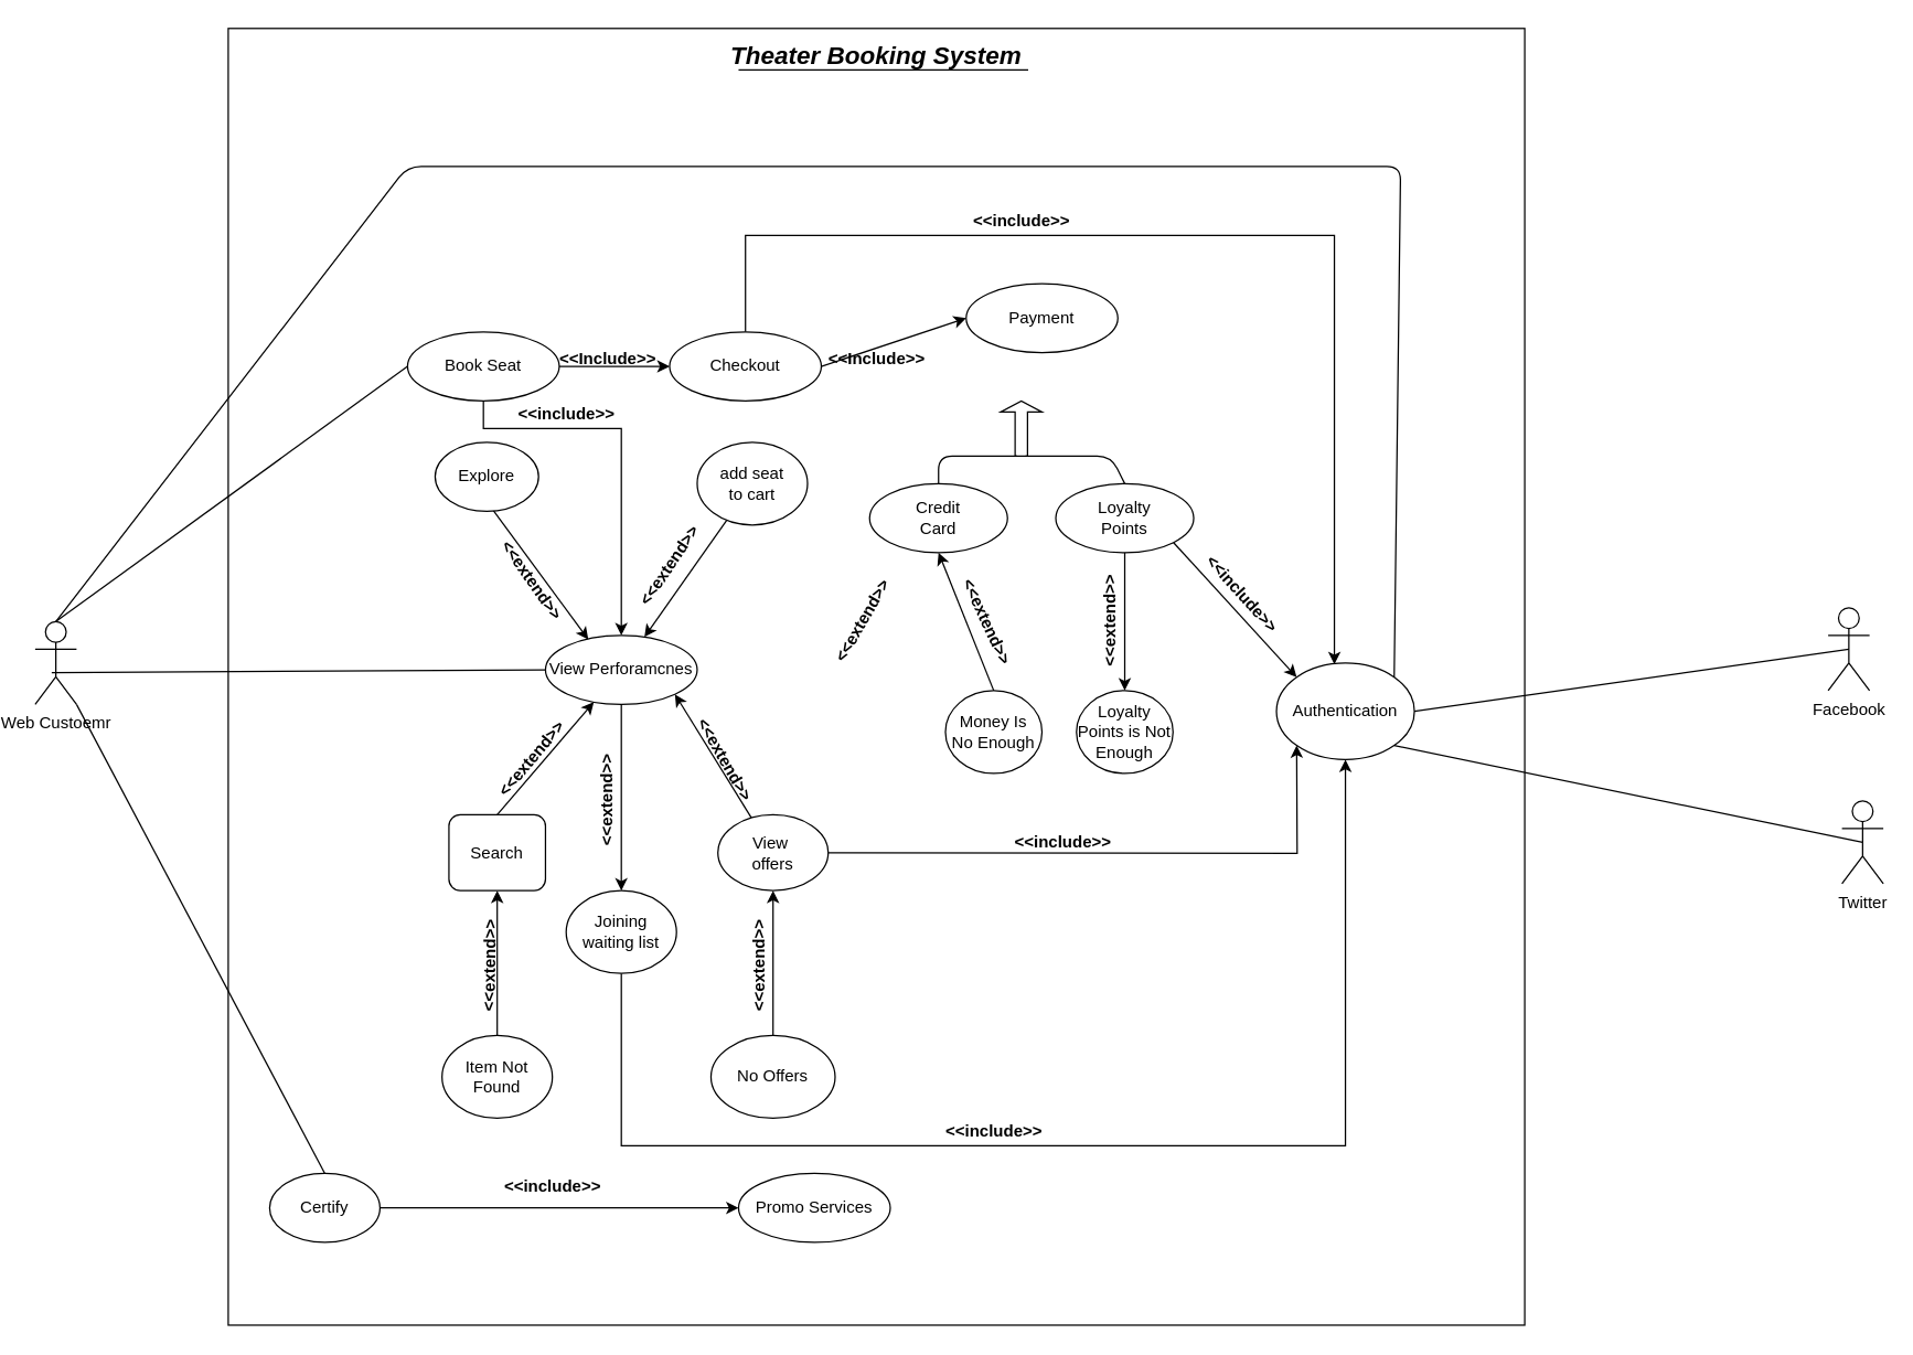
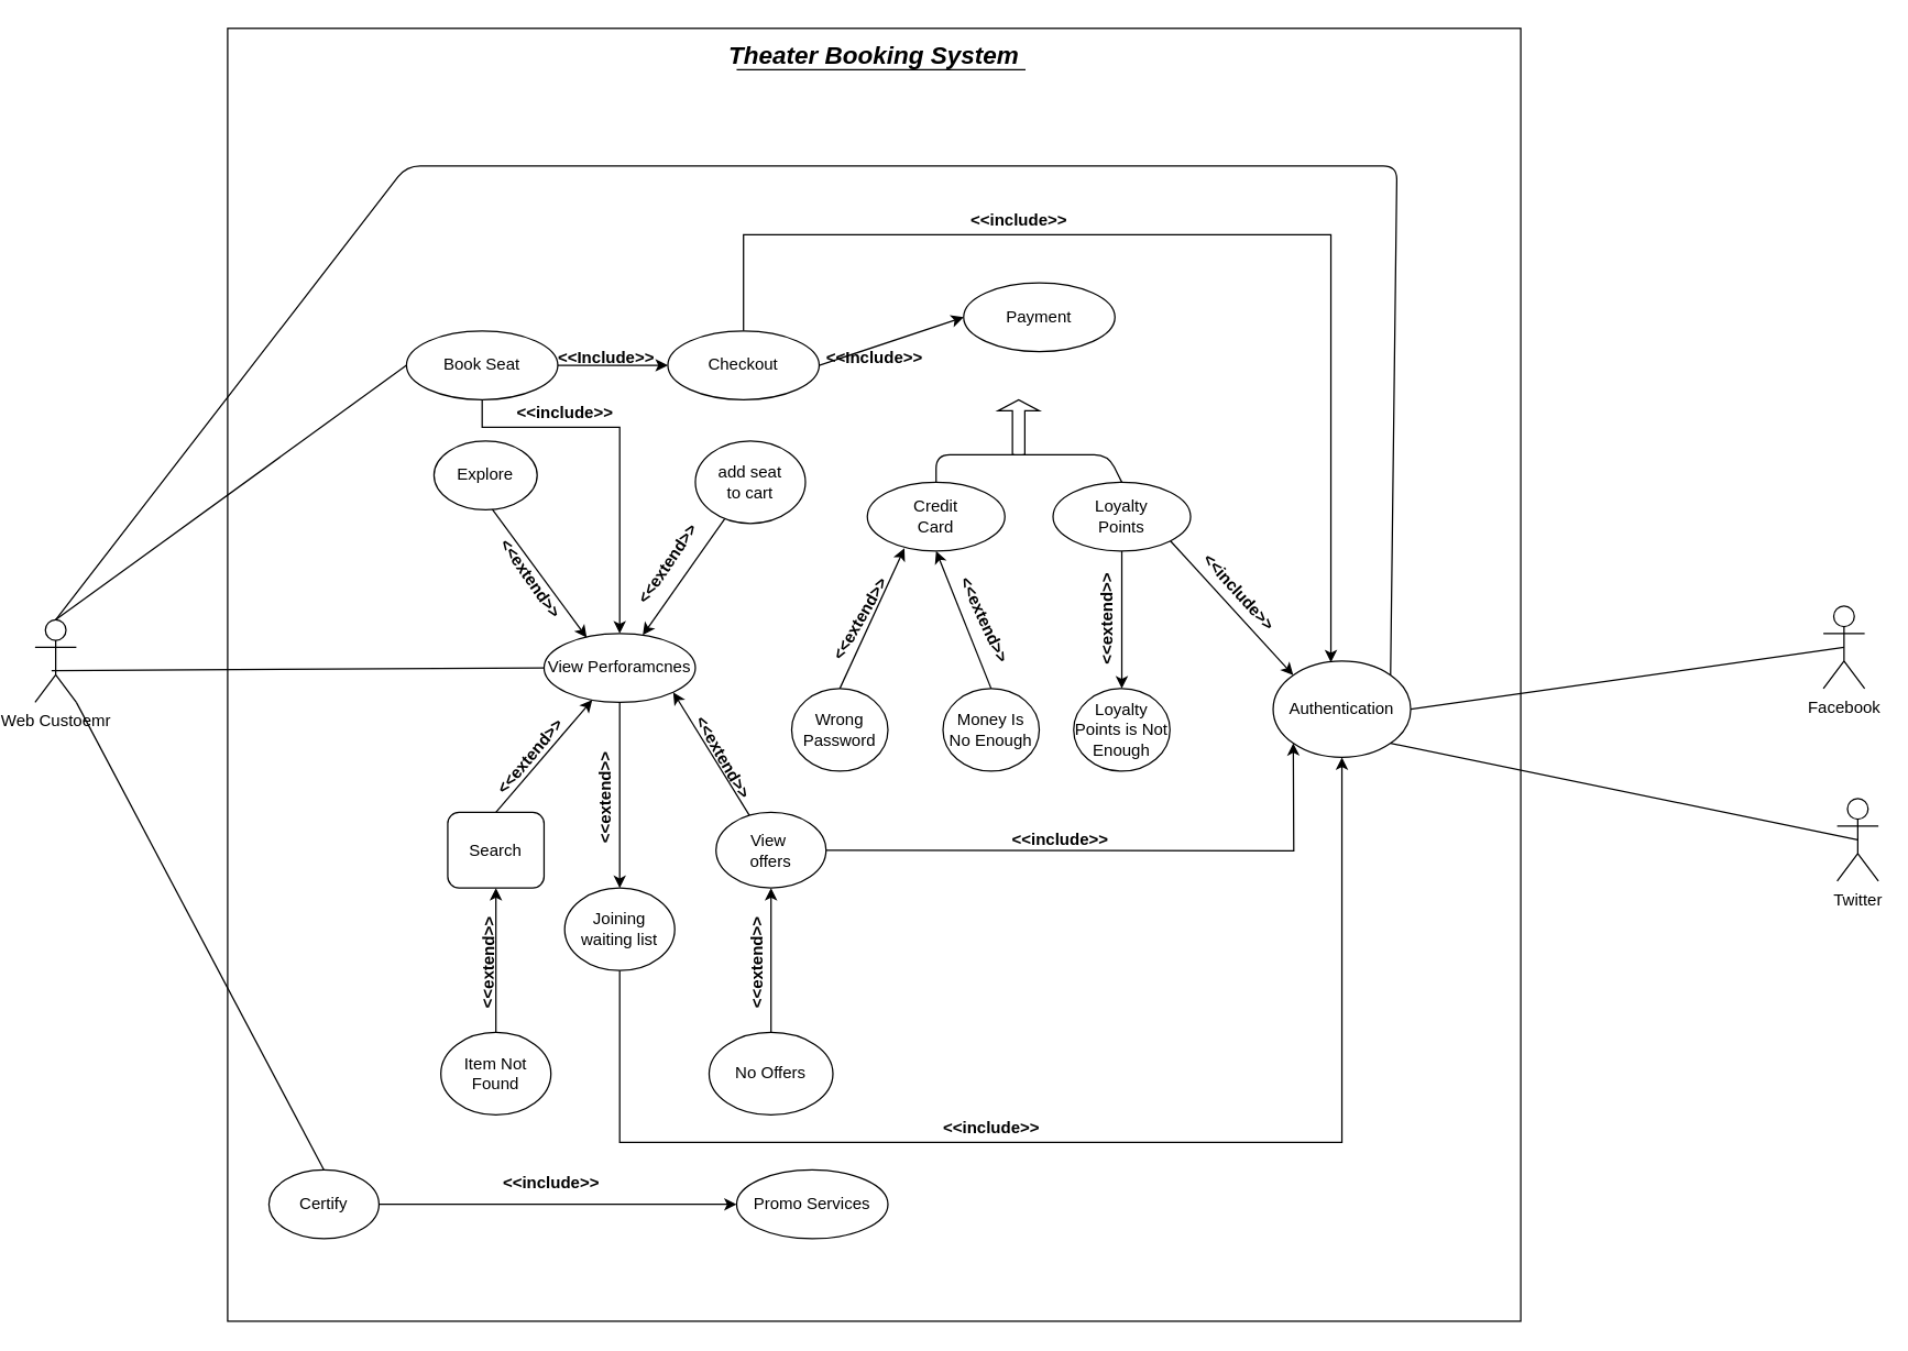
+ <mxCell id="43" style="edgeStyle=none;rounded=0;orthogonalLoop=1;jettySize=auto;html=1;exitX=0.5;exitY=0;exitDx=0;exitDy=0;sketch=0;shadow=0;entryX=0.27;entryY=0.96;entryDx=0;entryDy=0;entryPerimeter=0;" parent="1" source="44" target="40" edge="1"><mxGeometry relative="1" as="geometry"><mxPoint x="660" y="410" as="targetPoint" /></mxGeometry></mxCell>
+ <mxCell id="44" value="Wrong&lt;br&gt;Password" style="ellipse;whiteSpace=wrap;html=1;" parent="1" vertex="1"><mxGeometry x="570" y="500" width="70" height="60" as="geometry" /></mxCell>
